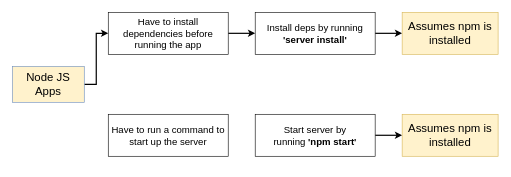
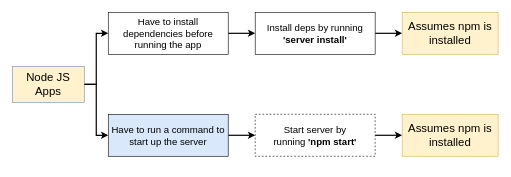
+ <mxCell id="14" value="" style="edgeStyle=orthogonalEdgeStyle;rounded=0;orthogonalLoop=1;jettySize=auto;html=1;strokeWidth=2;fontSize=19;entryX=0;entryY=0.5;entryDx=0;entryDy=0;exitX=1;exitY=0.5;exitDx=0;exitDy=0;" edge="1" parent="1" source="3" target="7"><mxGeometry relative="1" as="geometry"><mxPoint x="150" y="150" as="sourcePoint" /><mxPoint x="190" y="65" as="targetPoint" /></mxGeometry></mxCell>
- <mxCell id="7" value="Have to run a command to start up the server" style="rounded=0;whiteSpace=wrap;html=1;fontSize=16;" vertex="1" parent="1"><mxGeometry x="180" y="190" width="200" height="70" as="geometry" /></mxCell>
+ <mxCell id="7" value="Have to run a command to start up the server" style="rounded=0;whiteSpace=wrap;html=1;fontSize=16;fillColor=#dae8fc;" vertex="1" parent="1"><mxGeometry x="180" y="190" width="200" height="70" as="geometry" /></mxCell>
+ <mxCell id="6" value="" style="edgeStyle=orthogonalEdgeStyle;rounded=0;orthogonalLoop=1;jettySize=auto;html=1;fontSize=19;strokeWidth=2;" edge="1" parent="1" source="7" target="12"><mxGeometry relative="1" as="geometry" /></mxCell>
- <mxCell id="12" value="&lt;span&gt;Start server by running&amp;nbsp;&lt;/span&gt;&lt;b&gt;'npm start'&lt;/b&gt;" style="rounded=0;whiteSpace=wrap;html=1;fontSize=16;" vertex="1" parent="1"><mxGeometry x="425" y="190" width="200" height="70" as="geometry" /></mxCell>
+ <mxCell id="12" value="&lt;span&gt;Start server by running&amp;nbsp;&lt;/span&gt;&lt;b&gt;'npm start'&lt;/b&gt;" style="rounded=0;whiteSpace=wrap;html=1;fontSize=16;dashed=1;" vertex="1" parent="1"><mxGeometry x="425" y="190" width="200" height="70" as="geometry" /></mxCell>
